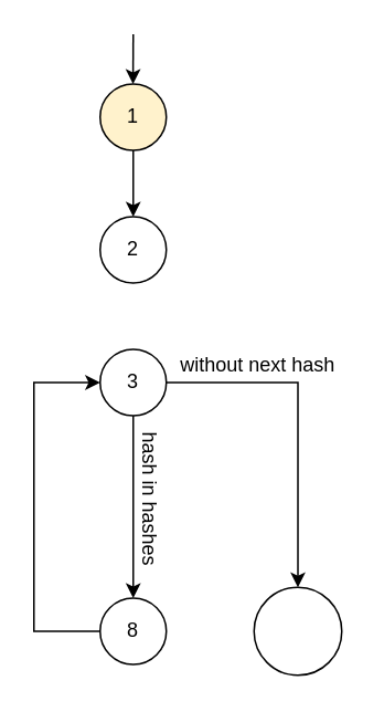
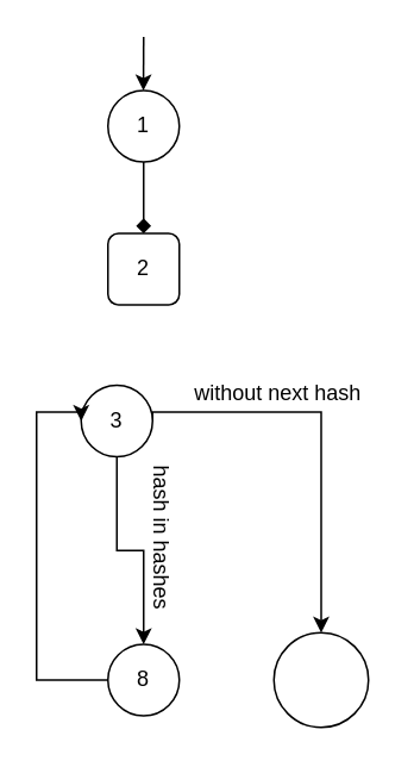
- <mxCell id="4" value="1" style="ellipse;whiteSpace=wrap;html=1;aspect=fixed;fillColor=#fff2cc;" parent="1" vertex="1"><mxGeometry x="60" y="50" width="40" height="40" as="geometry" /></mxCell>
+ <mxCell id="4" value="1" style="ellipse;whiteSpace=wrap;html=1;aspect=fixed;" parent="1" vertex="1"><mxGeometry x="60" y="50" width="40" height="40" as="geometry" /></mxCell>
- <mxCell id="3" style="edgeStyle=orthogonalEdgeStyle;rounded=0;orthogonalLoop=1;jettySize=auto;html=1;exitX=0.5;exitY=1;exitDx=0;exitDy=0;entryX=0.5;entryY=0;entryDx=0;entryDy=0;" parent="1" source="4" target="5" edge="1"><mxGeometry relative="1" as="geometry" /></mxCell>
+ <mxCell id="3" style="edgeStyle=orthogonalEdgeStyle;rounded=0;orthogonalLoop=1;jettySize=auto;html=1;exitX=0.5;exitY=1;exitDx=0;exitDy=0;entryX=0.5;entryY=0;entryDx=0;entryDy=0;endArrow=diamond;" parent="1" source="4" target="5" edge="1"><mxGeometry relative="1" as="geometry" /></mxCell>
- <mxCell id="5" value="2" style="ellipse;whiteSpace=wrap;html=1;aspect=fixed;" parent="1" vertex="1"><mxGeometry x="60" y="130" width="40" height="40" as="geometry" /></mxCell>
+ <mxCell id="5" value="2" style="whiteSpace=wrap;html=1;aspect=fixed;rounded=1;" parent="1" vertex="1"><mxGeometry x="60" y="130" width="40" height="40" as="geometry" /></mxCell>
- <mxCell id="8" value="3" style="ellipse;whiteSpace=wrap;html=1;aspect=fixed;" parent="1" vertex="1"><mxGeometry x="60" y="210" width="40" height="40" as="geometry" /></mxCell>
+ <mxCell id="8" value="3" style="ellipse;whiteSpace=wrap;html=1;aspect=fixed;" parent="1" vertex="1"><mxGeometry x="45" y="215" width="40" height="40" as="geometry" /></mxCell>
